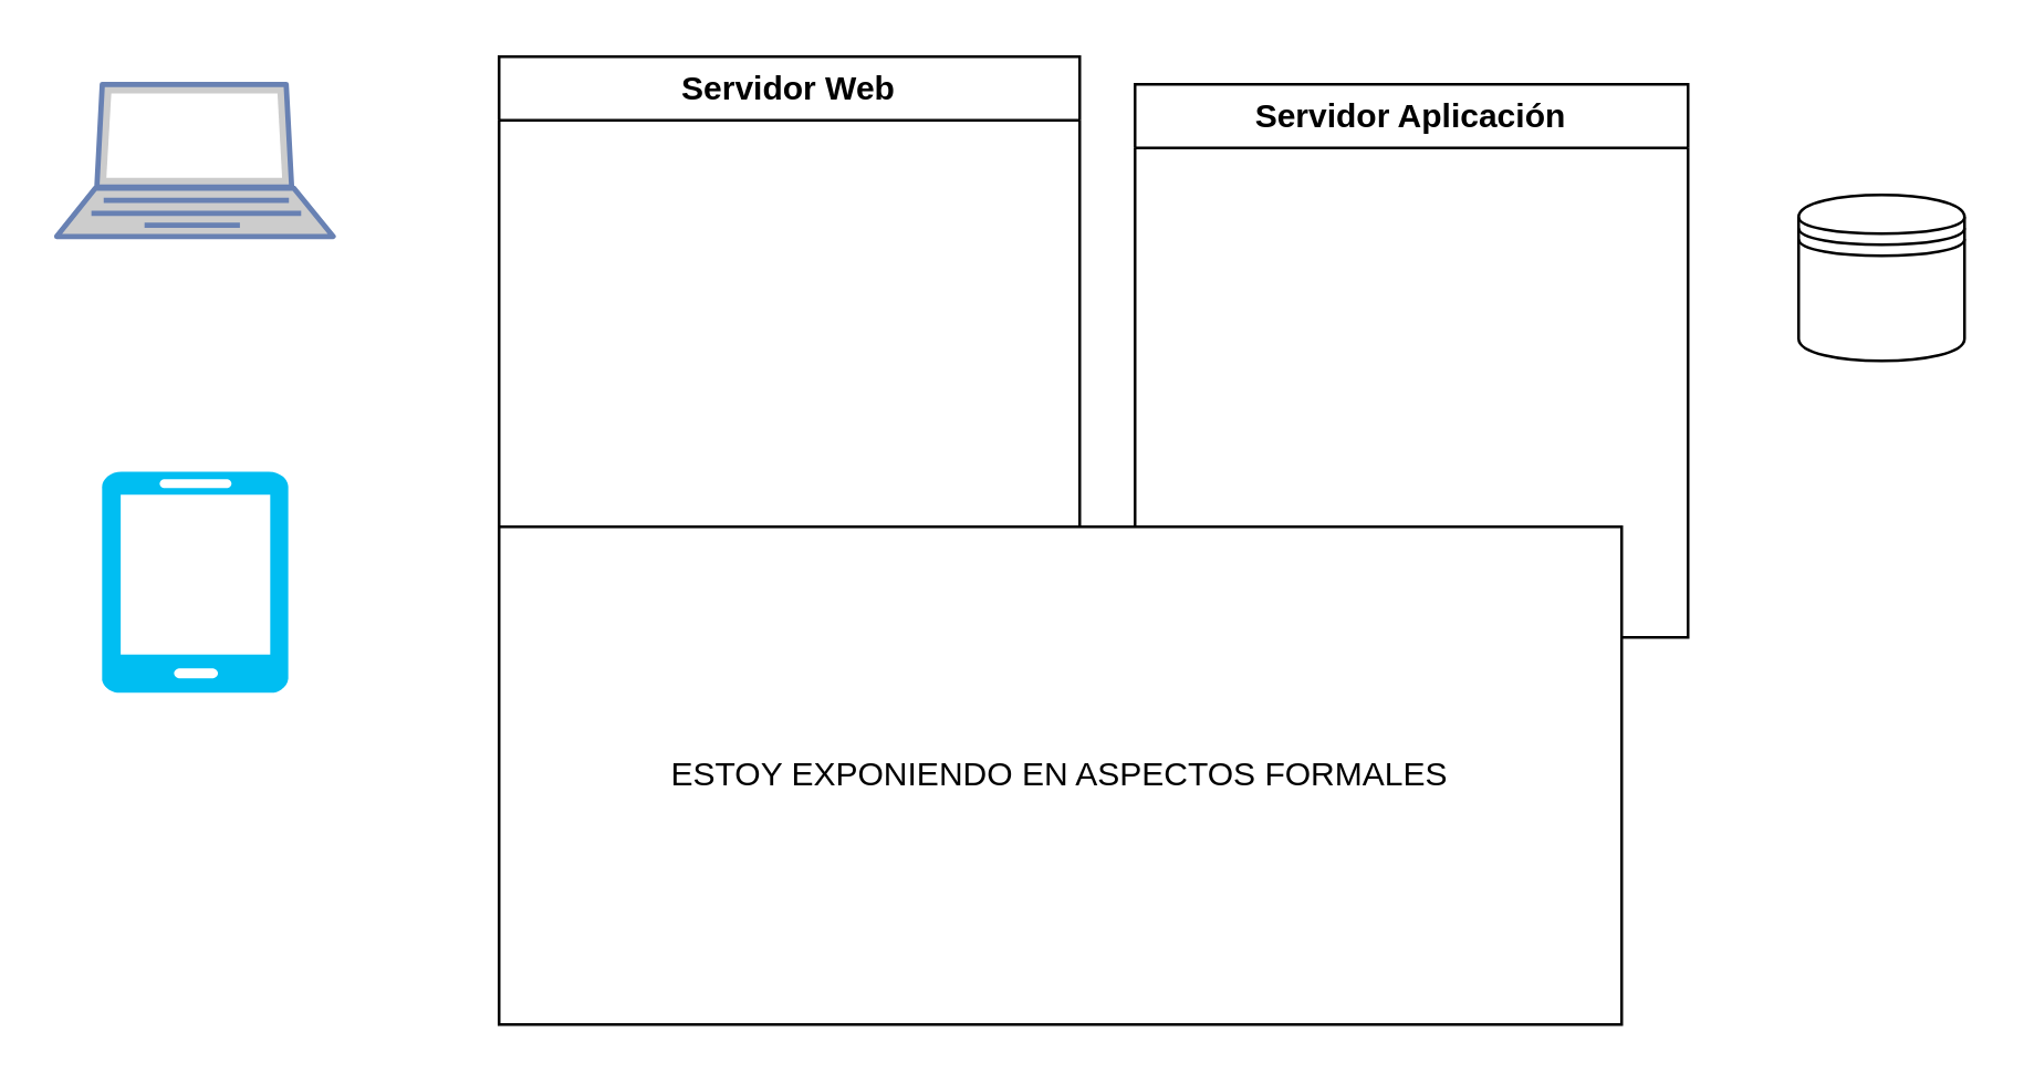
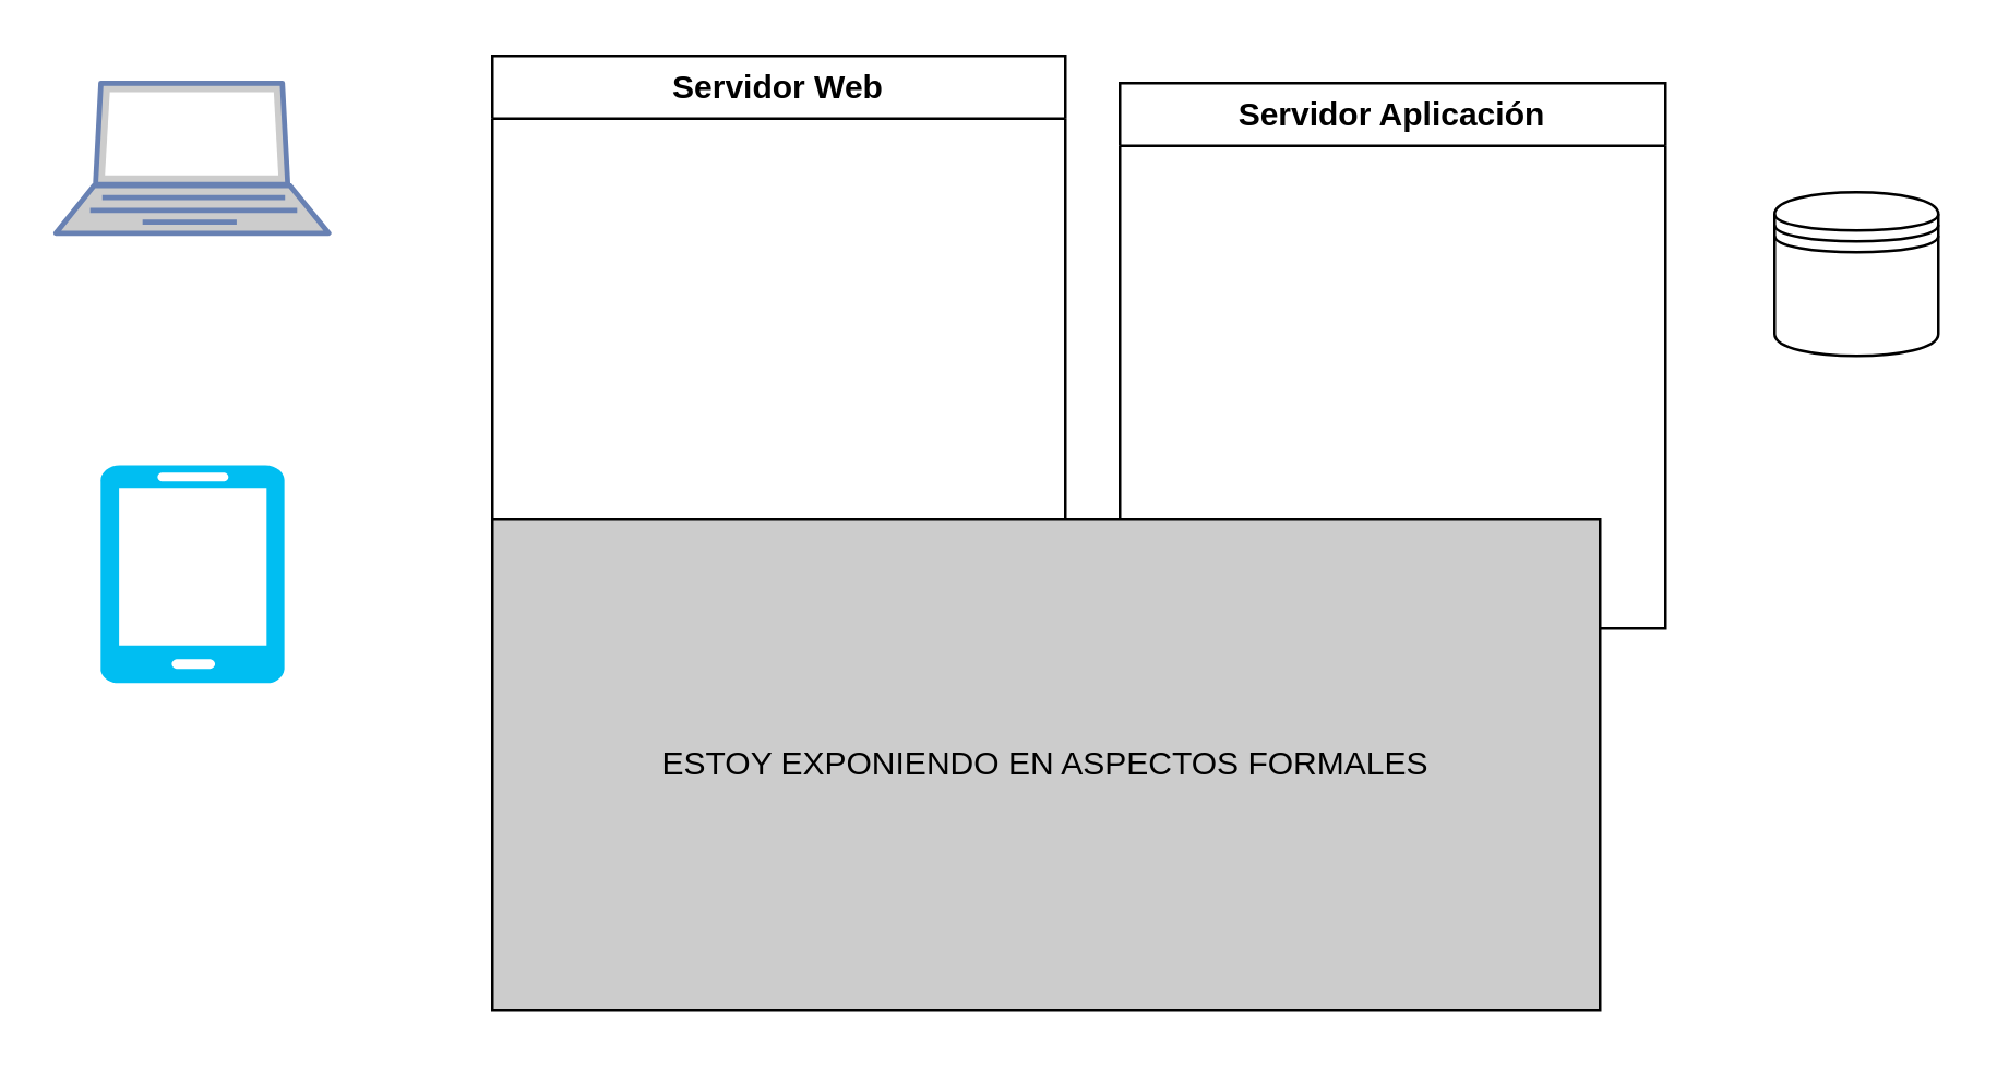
- <mxCell id="7" value="ESTOY EXPONIENDO EN ASPECTOS FORMALES" style="html=1;dashed=0;whiteSpace=wrap;" vertex="1" parent="1"><mxGeometry x="180" y="190" width="406" height="180" as="geometry" /></mxCell>
+ <mxCell id="7" value="ESTOY EXPONIENDO EN ASPECTOS FORMALES" style="html=1;dashed=0;whiteSpace=wrap;fillColor=#cccccc;" vertex="1" parent="1"><mxGeometry x="180" y="190" width="406" height="180" as="geometry" /></mxCell>
